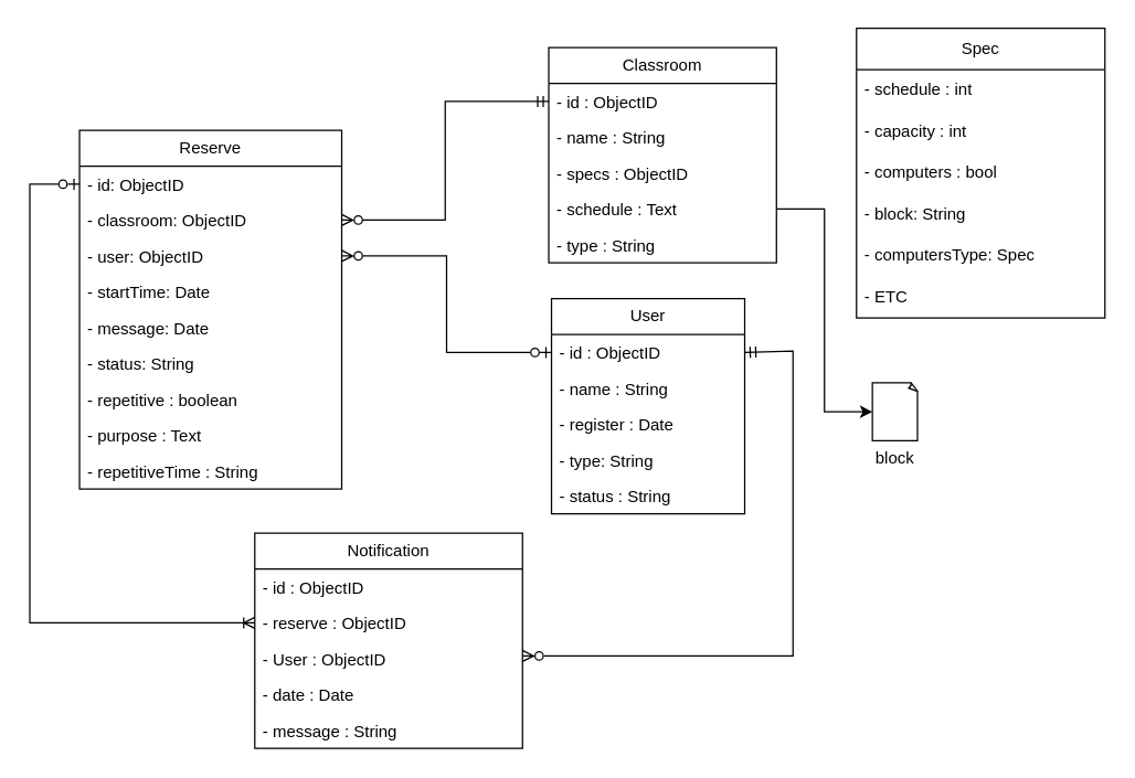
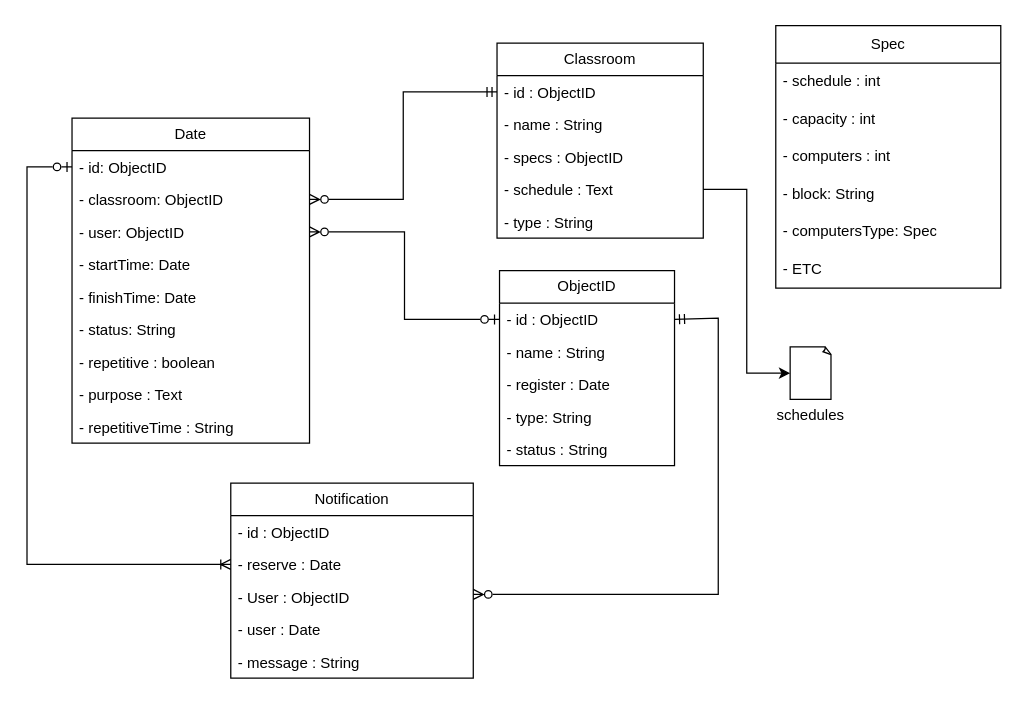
- <mxCell id="14" value="Reserve" style="swimlane;fontStyle=0;childLayout=stackLayout;horizontal=1;startSize=26;fillColor=none;horizontalStack=0;resizeParent=1;resizeParentMax=0;resizeLast=0;collapsible=1;marginBottom=0;whiteSpace=wrap;html=1;labelBackgroundColor=none;rounded=0;" parent="1" vertex="1"><mxGeometry x="56.92" y="94" width="190" height="260" as="geometry" /></mxCell>
+ <mxCell id="14" value="Date" style="swimlane;fontStyle=0;childLayout=stackLayout;horizontal=1;startSize=26;fillColor=none;horizontalStack=0;resizeParent=1;resizeParentMax=0;resizeLast=0;collapsible=1;marginBottom=0;whiteSpace=wrap;html=1;labelBackgroundColor=none;rounded=0;" parent="1" vertex="1"><mxGeometry x="56.92" y="94" width="190" height="260" as="geometry" /></mxCell>
- <mxCell id="37" value="&lt;div&gt;- computers : bool&lt;/div&gt;" style="text;strokeColor=none;fillColor=none;align=left;verticalAlign=middle;spacingLeft=4;spacingRight=4;overflow=hidden;points=[[0,0.5],[1,0.5]];portConstraint=eastwest;rotatable=0;whiteSpace=wrap;html=1;" vertex="1" parent="34"><mxGeometry y="90" width="180" height="30" as="geometry" /></mxCell>
+ <mxCell id="37" value="&lt;div&gt;- computers : int&lt;/div&gt;" style="text;strokeColor=none;fillColor=none;align=left;verticalAlign=middle;spacingLeft=4;spacingRight=4;overflow=hidden;points=[[0,0.5],[1,0.5]];portConstraint=eastwest;rotatable=0;whiteSpace=wrap;html=1;" vertex="1" parent="34"><mxGeometry y="90" width="180" height="30" as="geometry" /></mxCell>
- <mxCell id="8" value="&lt;div&gt;User&lt;/div&gt;" style="swimlane;fontStyle=0;childLayout=stackLayout;horizontal=1;startSize=26;fillColor=none;horizontalStack=0;resizeParent=1;resizeParentMax=0;resizeLast=0;collapsible=1;marginBottom=0;whiteSpace=wrap;html=1;labelBackgroundColor=none;rounded=0;" parent="1" vertex="1"><mxGeometry x="398.92" y="216" width="140" height="156" as="geometry" /></mxCell>
+ <mxCell id="8" value="&lt;div&gt;ObjectID&lt;/div&gt;" style="swimlane;fontStyle=0;childLayout=stackLayout;horizontal=1;startSize=26;fillColor=none;horizontalStack=0;resizeParent=1;resizeParentMax=0;resizeLast=0;collapsible=1;marginBottom=0;whiteSpace=wrap;html=1;labelBackgroundColor=none;rounded=0;" parent="1" vertex="1"><mxGeometry x="398.92" y="216" width="140" height="156" as="geometry" /></mxCell>
- <mxCell id="19" value="- message: Date" style="text;strokeColor=none;fillColor=none;align=left;verticalAlign=top;spacingLeft=4;spacingRight=4;overflow=hidden;rotatable=0;points=[[0,0.5],[1,0.5]];portConstraint=eastwest;whiteSpace=wrap;html=1;labelBackgroundColor=none;rounded=0;" vertex="1" parent="14"><mxGeometry y="130" width="190" height="26" as="geometry" /></mxCell>
+ <mxCell id="19" value="- finishTime: Date" style="text;strokeColor=none;fillColor=none;align=left;verticalAlign=top;spacingLeft=4;spacingRight=4;overflow=hidden;rotatable=0;points=[[0,0.5],[1,0.5]];portConstraint=eastwest;whiteSpace=wrap;html=1;labelBackgroundColor=none;rounded=0;" vertex="1" parent="14"><mxGeometry y="130" width="190" height="26" as="geometry" /></mxCell>
- <mxCell id="43" value="block" style="text;html=1;align=center;verticalAlign=middle;whiteSpace=wrap;rounded=0;" vertex="1" parent="1"><mxGeometry x="617.92" y="317" width="60" height="30" as="geometry" /></mxCell>
+ <mxCell id="43" value="schedules" style="text;html=1;align=center;verticalAlign=middle;whiteSpace=wrap;rounded=0;" vertex="1" parent="1"><mxGeometry x="617.92" y="317" width="60" height="30" as="geometry" /></mxCell>
- <mxCell id="28" value="- reserve : ObjectID" style="text;strokeColor=none;fillColor=none;align=left;verticalAlign=top;spacingLeft=4;spacingRight=4;overflow=hidden;rotatable=0;points=[[0,0.5],[1,0.5]];portConstraint=eastwest;whiteSpace=wrap;html=1;labelBackgroundColor=none;rounded=0;" parent="26" vertex="1"><mxGeometry y="52" width="194" height="26" as="geometry" /></mxCell>
+ <mxCell id="28" value="- reserve : Date" style="text;strokeColor=none;fillColor=none;align=left;verticalAlign=top;spacingLeft=4;spacingRight=4;overflow=hidden;rotatable=0;points=[[0,0.5],[1,0.5]];portConstraint=eastwest;whiteSpace=wrap;html=1;labelBackgroundColor=none;rounded=0;" parent="26" vertex="1"><mxGeometry y="52" width="194" height="26" as="geometry" /></mxCell>
- <mxCell id="30" value="- date : Date" style="text;strokeColor=none;fillColor=none;align=left;verticalAlign=top;spacingLeft=4;spacingRight=4;overflow=hidden;rotatable=0;points=[[0,0.5],[1,0.5]];portConstraint=eastwest;whiteSpace=wrap;html=1;" parent="26" vertex="1"><mxGeometry y="104" width="194" height="26" as="geometry" /></mxCell>
+ <mxCell id="30" value="- user : Date" style="text;strokeColor=none;fillColor=none;align=left;verticalAlign=top;spacingLeft=4;spacingRight=4;overflow=hidden;rotatable=0;points=[[0,0.5],[1,0.5]];portConstraint=eastwest;whiteSpace=wrap;html=1;" parent="26" vertex="1"><mxGeometry y="104" width="194" height="26" as="geometry" /></mxCell>
